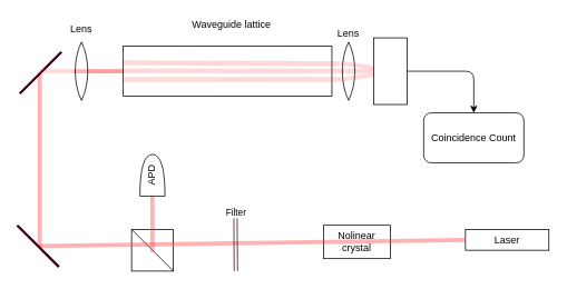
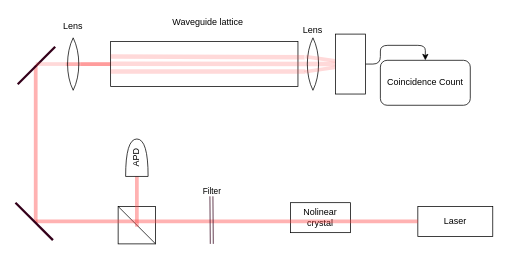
- <mxCell id="3" value="Coincidence Count" style="rounded=1;whiteSpace=wrap;html=1;" parent="1" vertex="1"><mxGeometry x="507" y="135" width="120" height="60" as="geometry" /></mxCell>
+ <mxCell id="3" value="Coincidence Count" style="rounded=1;whiteSpace=wrap;html=1;" parent="1" vertex="1"><mxGeometry x="507" y="80" width="120" height="60" as="geometry" /></mxCell>
- <mxCell id="4" value="Laser" style="rounded=0;whiteSpace=wrap;html=1;" parent="1" vertex="1"><mxGeometry x="557" y="275" width="100" height="25" as="geometry" /></mxCell>
+ <mxCell id="4" value="Laser" style="rounded=0;whiteSpace=wrap;html=1;" parent="1" vertex="1"><mxGeometry x="557" y="275" width="100" height="40" as="geometry" /></mxCell>
